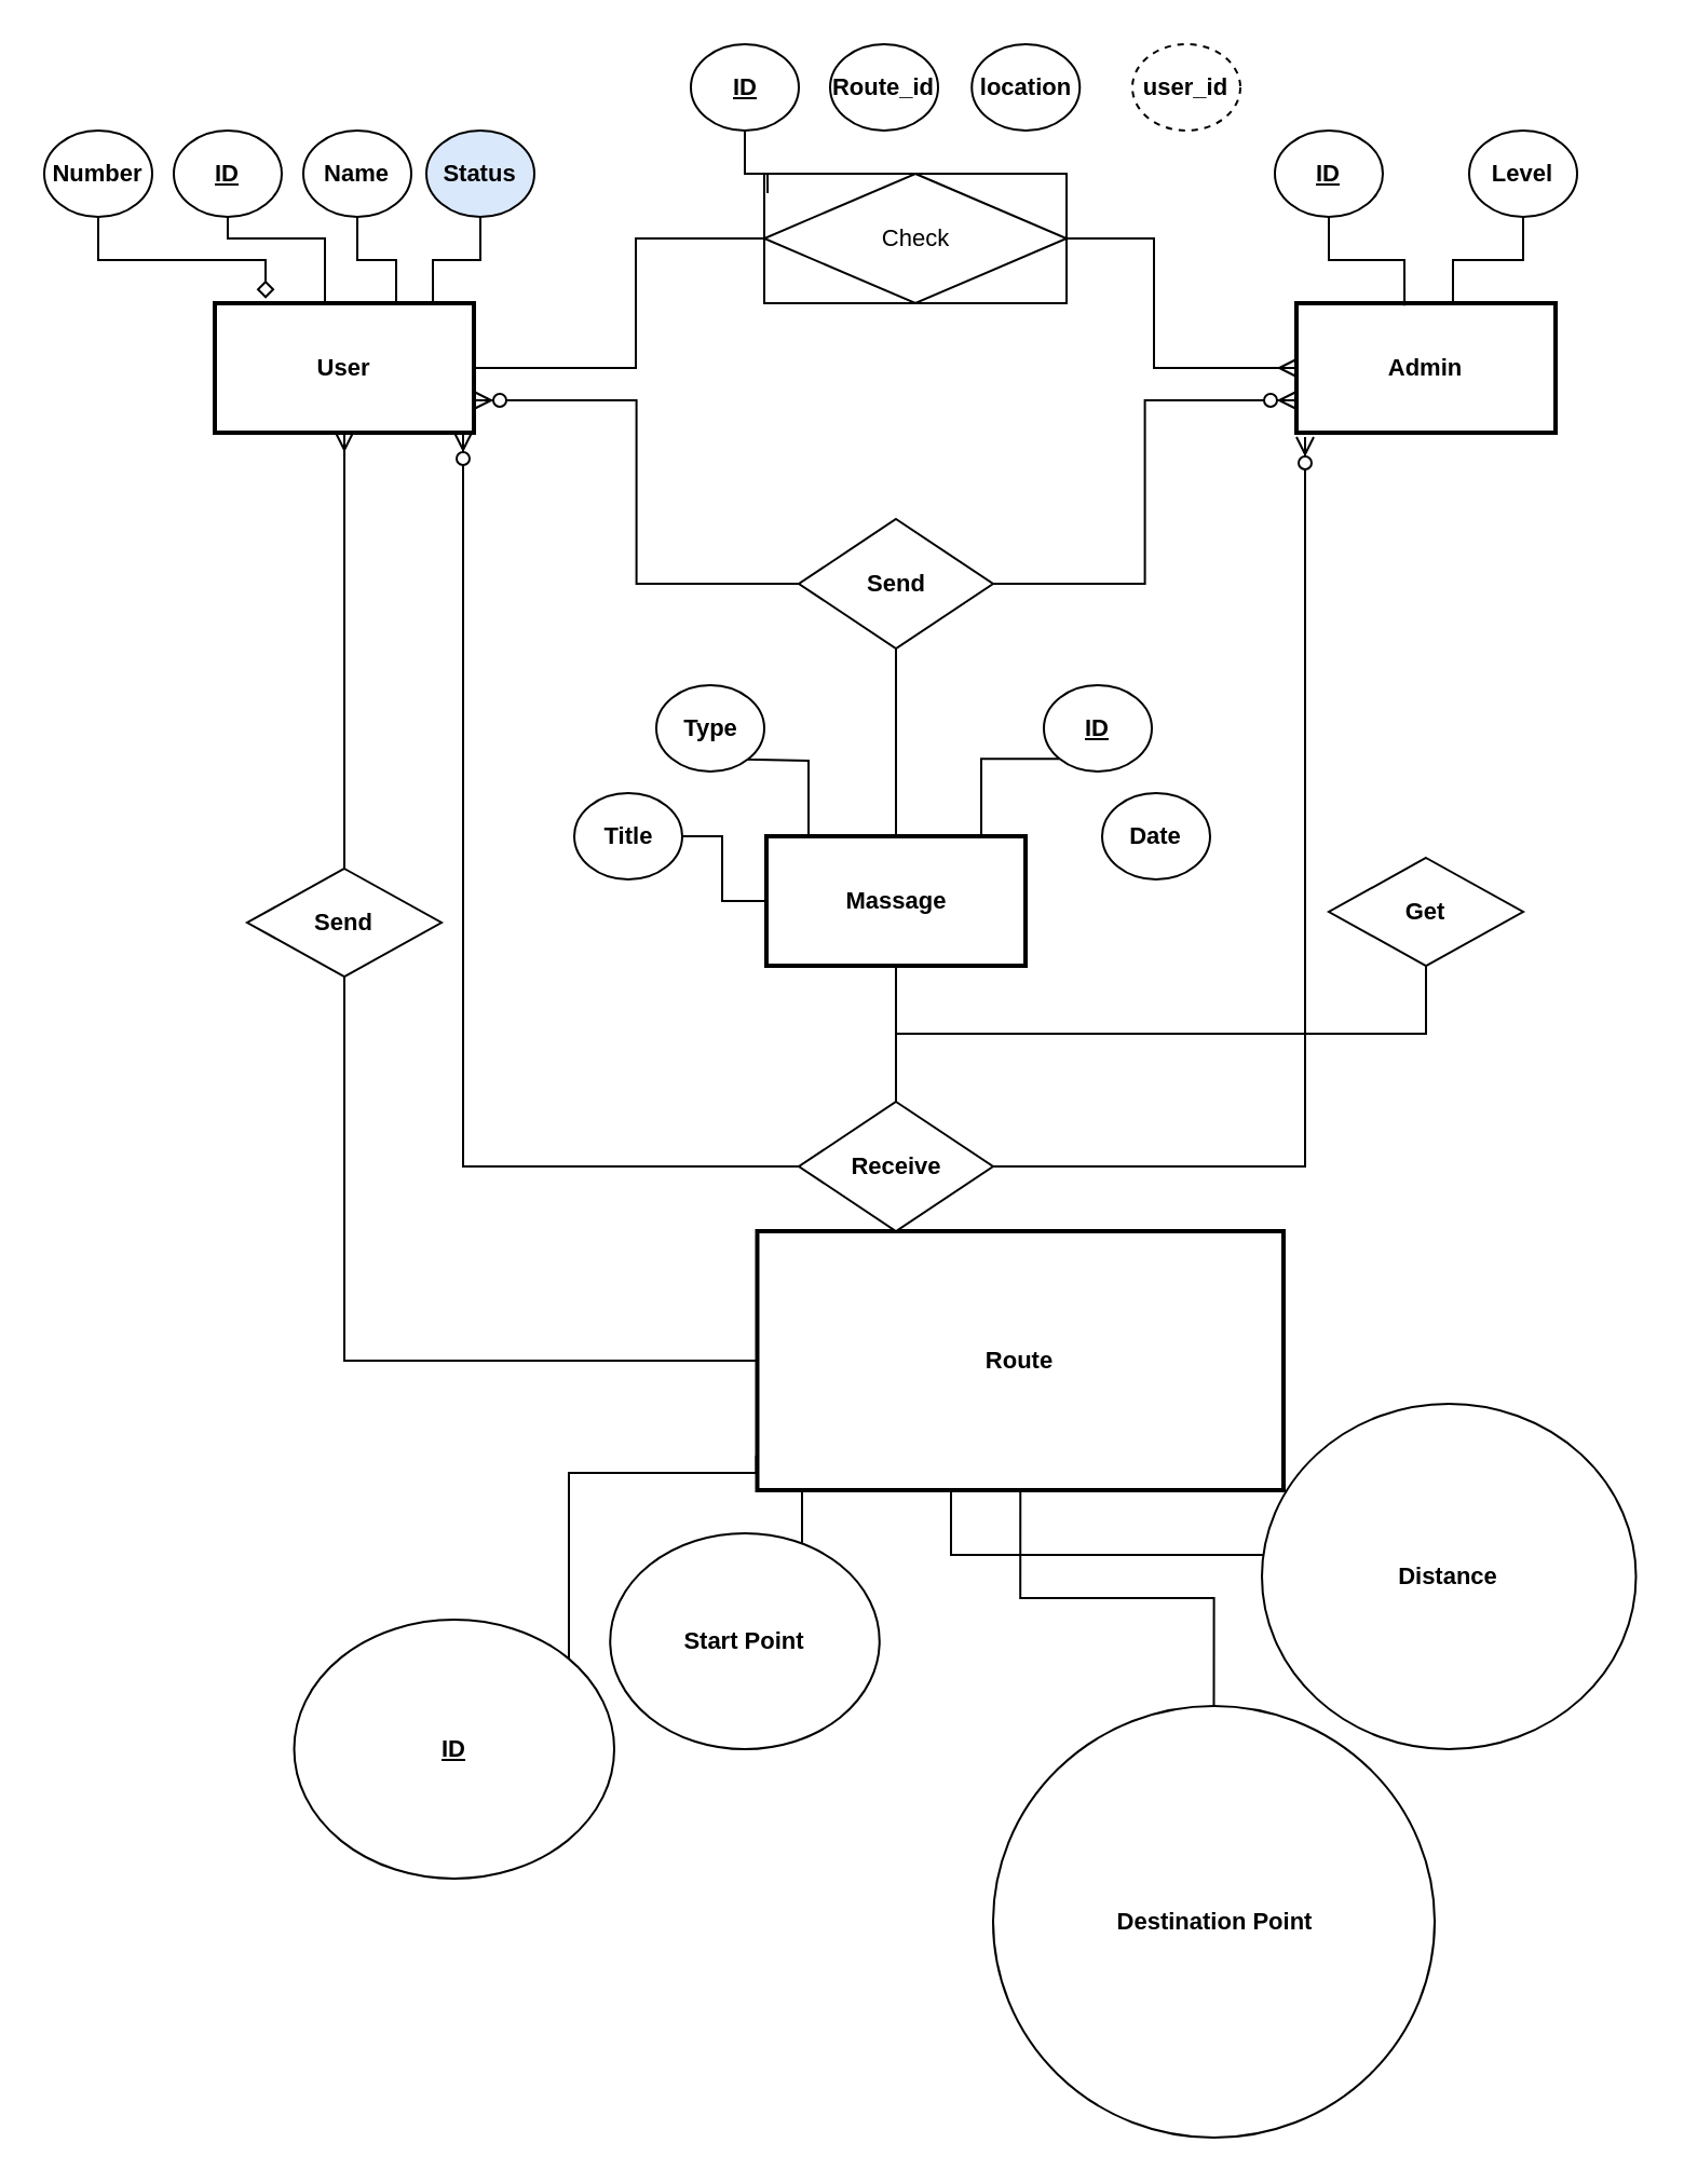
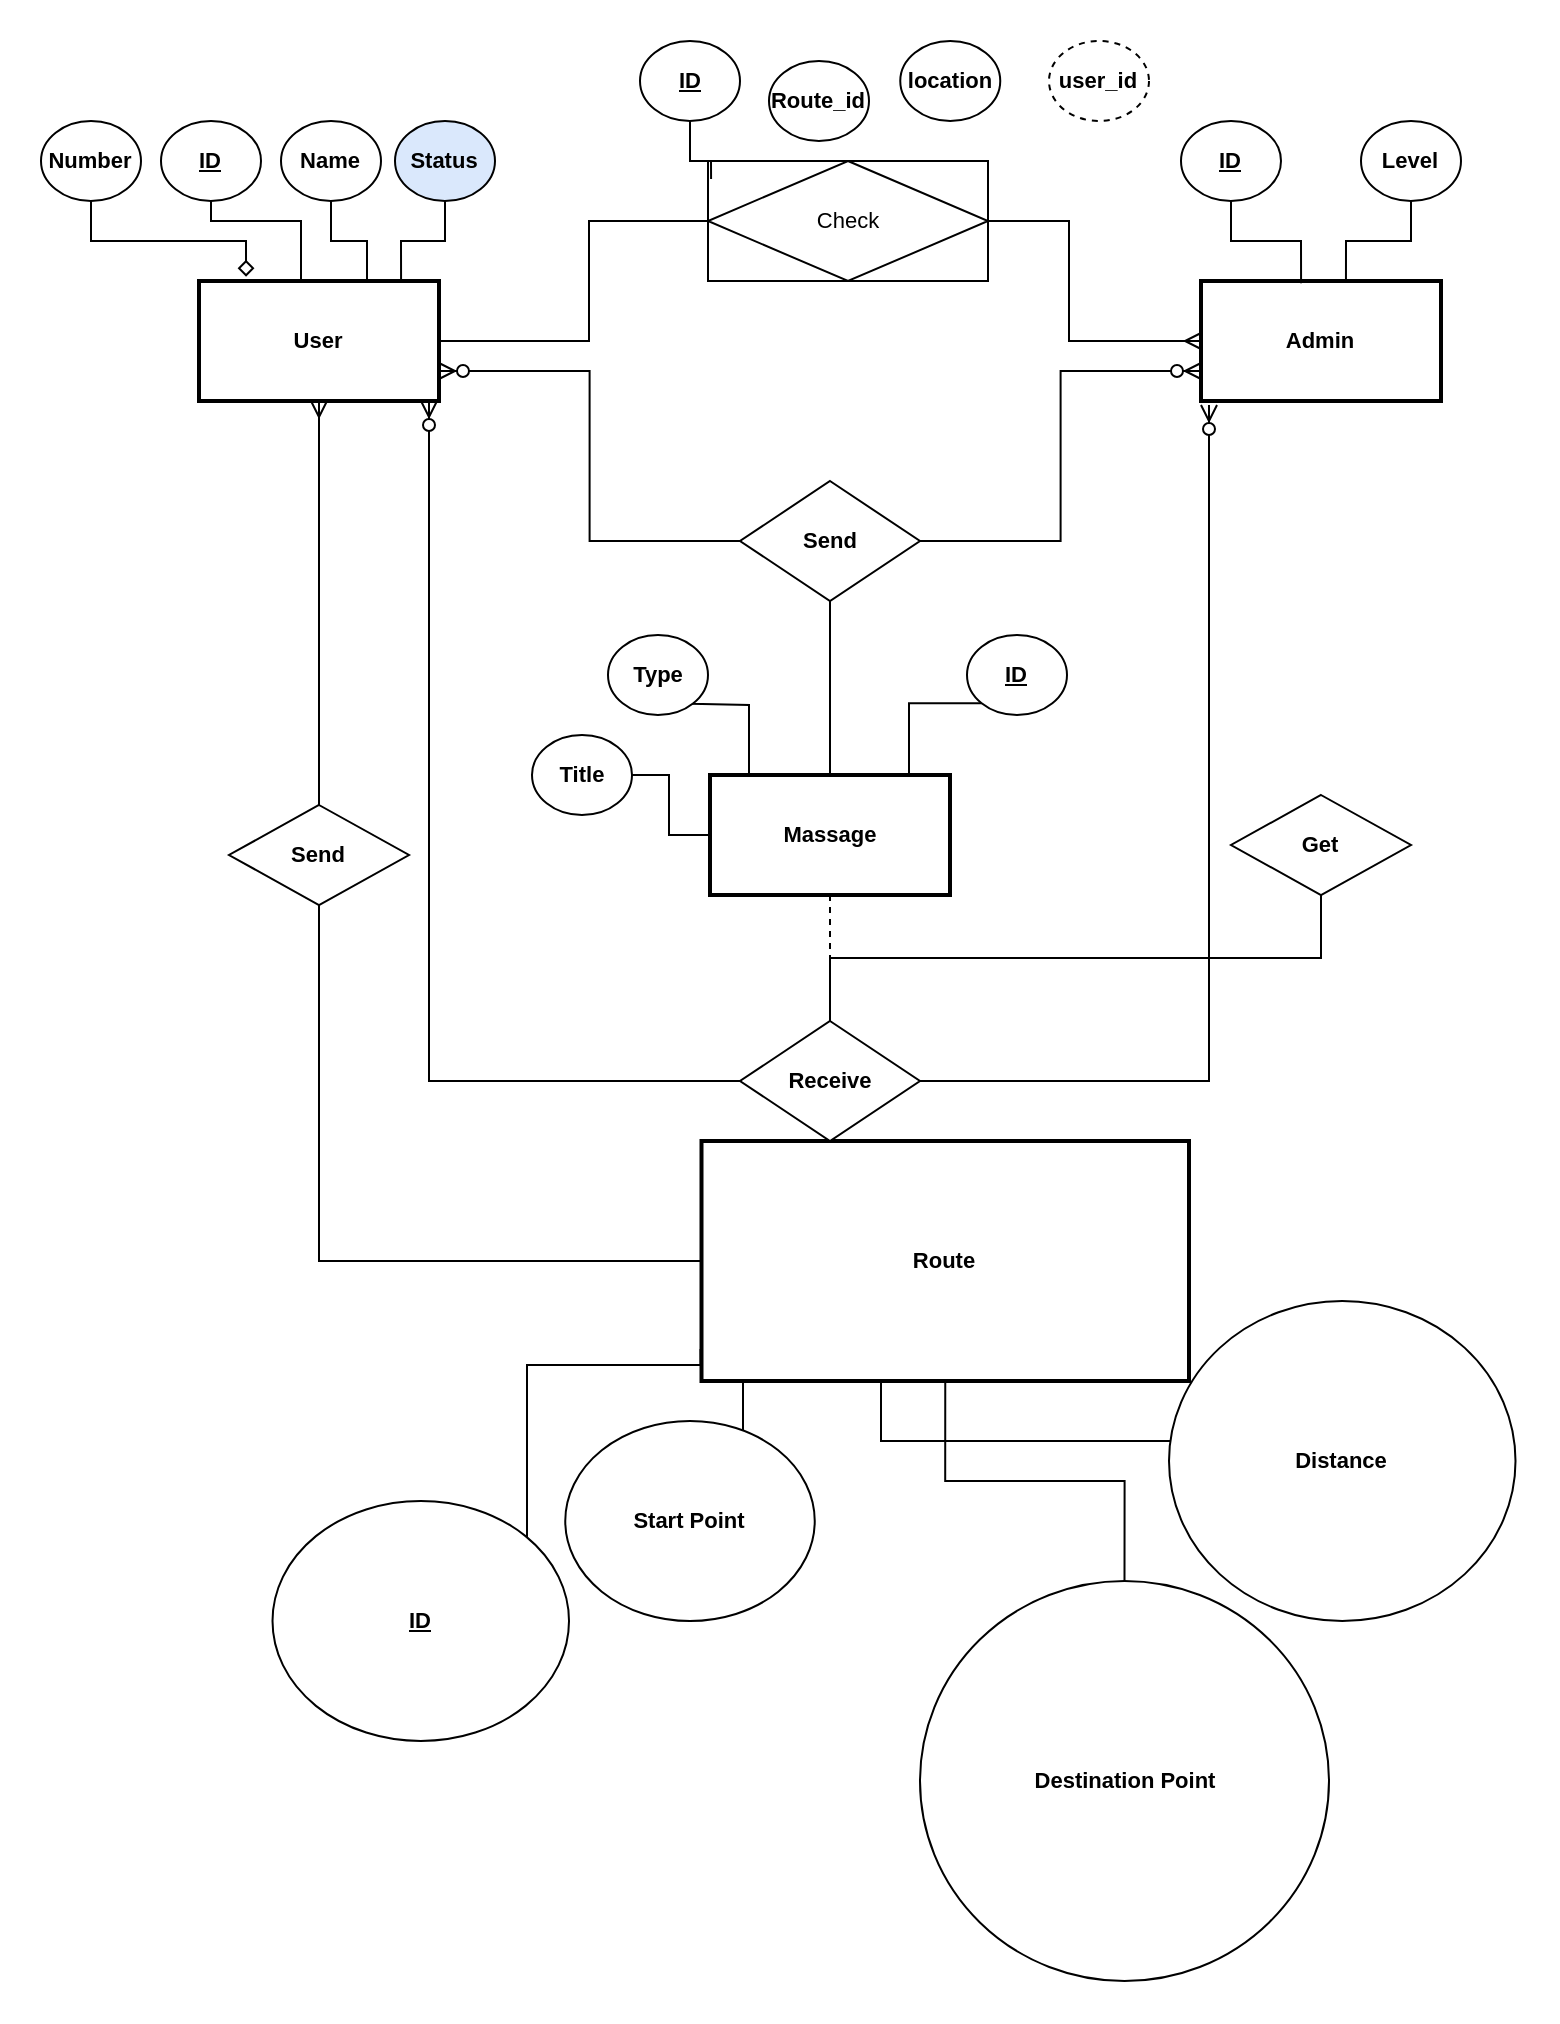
- <mxCell id="49" value="Route_id" style="ellipse;whiteSpace=wrap;html=1;fontStyle=1;fontSize=11;" parent="1" vertex="1"><mxGeometry x="384" y="20" width="50" height="40" as="geometry" /></mxCell>
+ <mxCell id="49" value="Route_id" style="ellipse;whiteSpace=wrap;html=1;fontStyle=1;fontSize=11;" parent="1" vertex="1"><mxGeometry x="384" y="30" width="50" height="40" as="geometry" /></mxCell>
- <mxCell id="23" value="Date" style="ellipse;whiteSpace=wrap;html=1;fontStyle=1;fontSize=11;" parent="1" vertex="1"><mxGeometry x="510" y="367" width="50" height="40" as="geometry" /></mxCell>
- <mxCell id="42" value="" style="edgeStyle=orthogonalEdgeStyle;rounded=0;jumpStyle=none;orthogonalLoop=1;jettySize=auto;html=1;endArrow=none;endFill=0;fontSize=11;" parent="1" source="45" target="18" edge="1"><mxGeometry relative="1" as="geometry" /></mxCell>
+ <mxCell id="42" value="" style="edgeStyle=orthogonalEdgeStyle;rounded=0;jumpStyle=none;orthogonalLoop=1;jettySize=auto;html=1;endArrow=none;endFill=0;fontSize=11;dashed=1;" parent="1" source="45" target="18" edge="1"><mxGeometry relative="1" as="geometry" /></mxCell>
